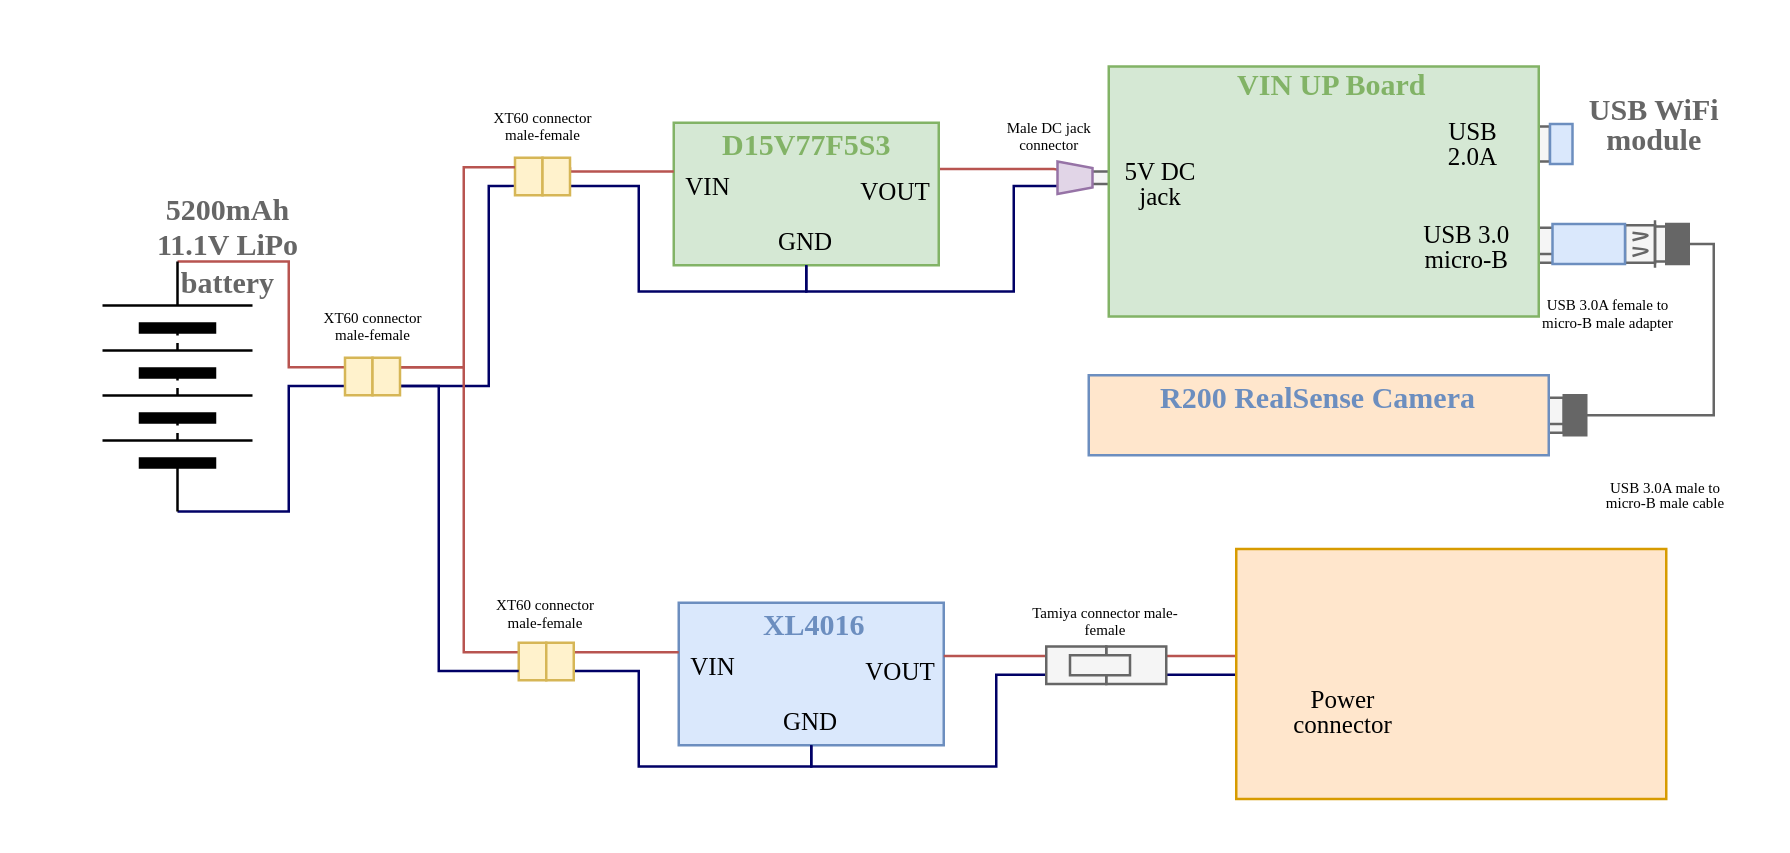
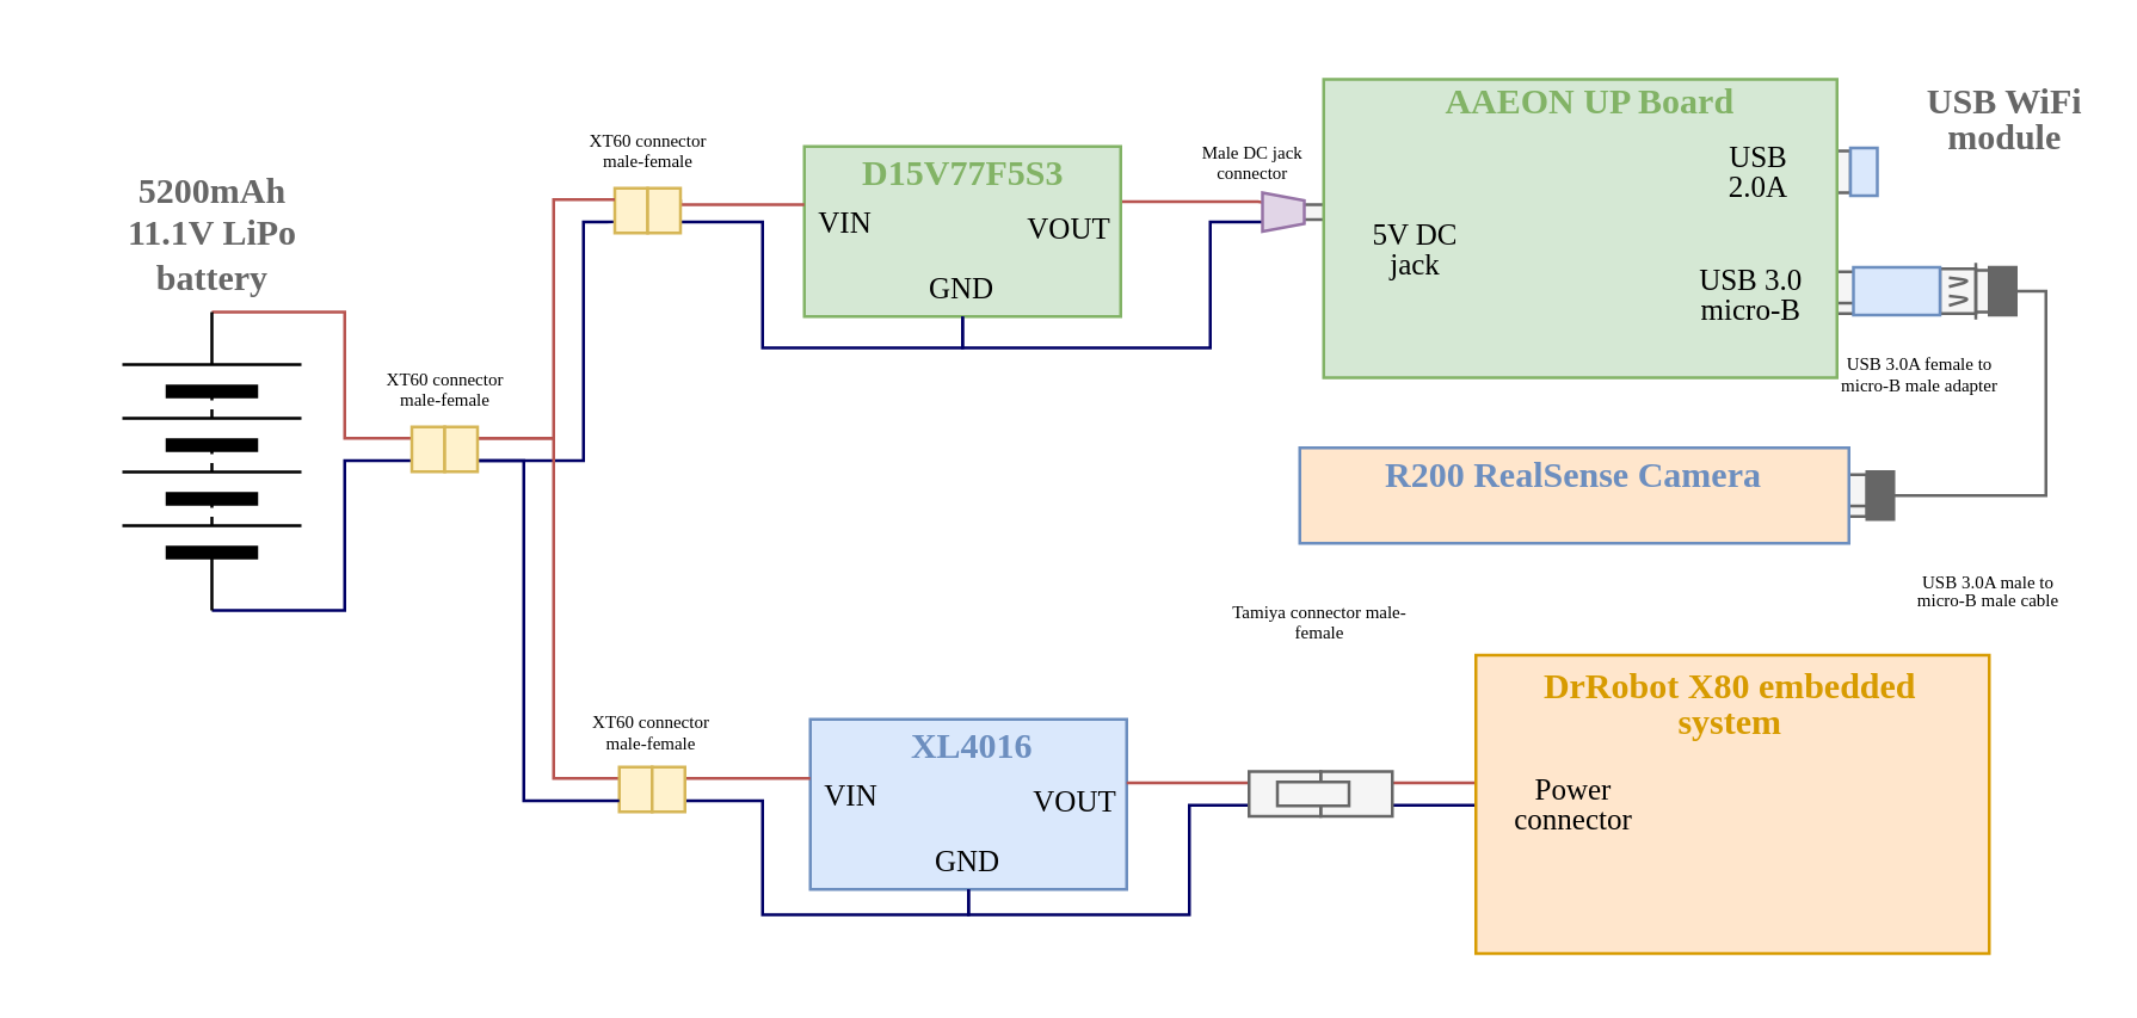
- <mxCell id="30" value="&lt;div align=&quot;center&quot;&gt;&lt;font face=&quot;Lucida Console&quot; color=&quot;#82B366&quot;&gt;&lt;b&gt;VIN UP Board&lt;/b&gt;&lt;/font&gt;&lt;/div&gt;" style="text;html=1;align=center;" parent="1" vertex="1"><mxGeometry x="472" y="20" width="120" height="30" as="geometry" /></mxCell>
+ <mxCell id="30" value="&lt;div align=&quot;center&quot;&gt;&lt;font face=&quot;Lucida Console&quot; color=&quot;#82B366&quot;&gt;&lt;b&gt;AAEON UP Board&lt;/b&gt;&lt;/font&gt;&lt;/div&gt;" style="text;html=1;align=center;" parent="1" vertex="1"><mxGeometry x="472" y="20" width="120" height="30" as="geometry" /></mxCell>
- <mxCell id="46" value="&lt;p style=&quot;line-height: 100%&quot;&gt;&lt;font color=&quot;#666666&quot;&gt;&lt;b&gt;&lt;font face=&quot;Lucida Console&quot;&gt;USB WiFi module&lt;br&gt;&lt;/font&gt;&lt;/b&gt;&lt;/font&gt;&lt;/p&gt;" style="text;html=1;strokeColor=none;fillColor=none;align=center;verticalAlign=middle;whiteSpace=wrap;rounded=0;opacity=70;" parent="1" vertex="1"><mxGeometry x="630" y="39" width="63" height="20" as="geometry" /></mxCell>
+ <mxCell id="46" value="&lt;p style=&quot;line-height: 100%&quot;&gt;&lt;font color=&quot;#666666&quot;&gt;&lt;b&gt;&lt;font face=&quot;Lucida Console&quot;&gt;USB WiFi module&lt;br&gt;&lt;/font&gt;&lt;/b&gt;&lt;/font&gt;&lt;/p&gt;" style="text;html=1;strokeColor=none;fillColor=none;align=center;verticalAlign=middle;whiteSpace=wrap;rounded=0;opacity=70;" parent="1" vertex="1"><mxGeometry x="640" y="29" width="63" height="20" as="geometry" /></mxCell>
- <mxCell id="31" value="&lt;p style=&quot;line-height: 100% ; font-size: 10px&quot;&gt;&lt;font style=&quot;font-size: 10px&quot; face=&quot;Lucida Console&quot;&gt;5V DC jack&lt;br&gt;&lt;/font&gt;&lt;/p&gt;" style="text;html=1;strokeColor=none;fillColor=none;align=center;verticalAlign=middle;whiteSpace=wrap;rounded=0;" parent="1" vertex="1"><mxGeometry x="444" y="62.5" width="40" height="20" as="geometry" /></mxCell>
+ <mxCell id="31" value="&lt;p style=&quot;line-height: 100% ; font-size: 10px&quot;&gt;&lt;font style=&quot;font-size: 10px&quot; face=&quot;Lucida Console&quot;&gt;5V DC jack&lt;br&gt;&lt;/font&gt;&lt;/p&gt;" style="text;html=1;strokeColor=none;fillColor=none;align=center;verticalAlign=middle;whiteSpace=wrap;rounded=0;" parent="1" vertex="1"><mxGeometry x="454" y="72.5" width="40" height="20" as="geometry" /></mxCell>
- <mxCell id="58" value="&lt;div align=&quot;center&quot;&gt;&lt;font color=&quot;#666666&quot;&gt;&lt;b&gt;&lt;font face=&quot;Lucida Console&quot;&gt;5200mAh 11.1V LiPo battery&lt;/font&gt;&lt;/b&gt;&lt;/font&gt;&lt;/div&gt;" style="text;html=1;strokeColor=none;fillColor=none;align=center;verticalAlign=middle;whiteSpace=wrap;rounded=0;" vertex="1" parent="1"><mxGeometry x="50.5" y="88" width="80" height="20" as="geometry" /></mxCell>
+ <mxCell id="58" value="&lt;div align=&quot;center&quot;&gt;&lt;font color=&quot;#666666&quot;&gt;&lt;b&gt;&lt;font face=&quot;Lucida Console&quot;&gt;5200mAh 11.1V LiPo battery&lt;/font&gt;&lt;/b&gt;&lt;/font&gt;&lt;/div&gt;" style="text;html=1;strokeColor=none;fillColor=none;align=center;verticalAlign=middle;whiteSpace=wrap;rounded=0;" vertex="1" parent="1"><mxGeometry x="30.5" y="68" width="80" height="20" as="geometry" /></mxCell>
+ <mxCell id="76" value="&lt;p style=&quot;line-height: 100%&quot;&gt;&lt;font color=&quot;#D79B00&quot;&gt;&lt;b&gt;&lt;font face=&quot;Lucida Console&quot;&gt;DrRobot X80 embedded system&lt;br&gt;&lt;/font&gt;&lt;/b&gt;&lt;/font&gt;&lt;/p&gt;" style="text;html=1;strokeColor=none;fillColor=none;align=center;verticalAlign=middle;whiteSpace=wrap;rounded=0;opacity=70;" vertex="1" parent="1"><mxGeometry x="514" y="225" width="131" height="20" as="geometry" /></mxCell>
- <mxCell id="70" value="&lt;p style=&quot;line-height: 110% ; font-size: 6px&quot;&gt;&lt;font face=&quot;Lucida Console&quot;&gt;Tamiya connector male-female&lt;br&gt;&lt;/font&gt;&lt;/p&gt;" style="text;html=1;strokeColor=none;fillColor=none;align=center;verticalAlign=middle;whiteSpace=wrap;rounded=0;" vertex="1" parent="1"><mxGeometry x="411" y="237.5" width="62" height="20" as="geometry" /></mxCell>
+ <mxCell id="70" value="&lt;p style=&quot;line-height: 110% ; font-size: 6px&quot;&gt;&lt;font face=&quot;Lucida Console&quot;&gt;Tamiya connector male-female&lt;br&gt;&lt;/font&gt;&lt;/p&gt;" style="text;html=1;strokeColor=none;fillColor=none;align=center;verticalAlign=middle;whiteSpace=wrap;rounded=0;" vertex="1" parent="1"><mxGeometry x="411" y="197.5" width="62" height="20" as="geometry" /></mxCell>
- <mxCell id="77" value="&lt;div style=&quot;font-size: 10px&quot; align=&quot;center&quot;&gt;&lt;font style=&quot;font-size: 10px&quot;&gt;&lt;br&gt;&lt;/font&gt;&lt;/div&gt;&lt;p style=&quot;line-height: 100% ; font-size: 10px&quot;&gt;&lt;font style=&quot;font-size: 10px&quot; face=&quot;Lucida Console&quot;&gt;Power connector&lt;br&gt;&lt;/font&gt;&lt;/p&gt;" style="text;html=1;strokeColor=none;fillColor=none;align=center;verticalAlign=middle;whiteSpace=wrap;rounded=0;" vertex="1" parent="1"><mxGeometry x="504" y="268" width="66" height="20" as="geometry" /></mxCell>
+ <mxCell id="77" value="&lt;div style=&quot;font-size: 10px&quot; align=&quot;center&quot;&gt;&lt;font style=&quot;font-size: 10px&quot;&gt;&lt;br&gt;&lt;/font&gt;&lt;/div&gt;&lt;p style=&quot;line-height: 100% ; font-size: 10px&quot;&gt;&lt;font style=&quot;font-size: 10px&quot; face=&quot;Lucida Console&quot;&gt;Power connector&lt;br&gt;&lt;/font&gt;&lt;/p&gt;" style="text;html=1;strokeColor=none;fillColor=none;align=center;verticalAlign=middle;whiteSpace=wrap;rounded=0;" vertex="1" parent="1"><mxGeometry x="494" y="253" width="66" height="20" as="geometry" /></mxCell>
